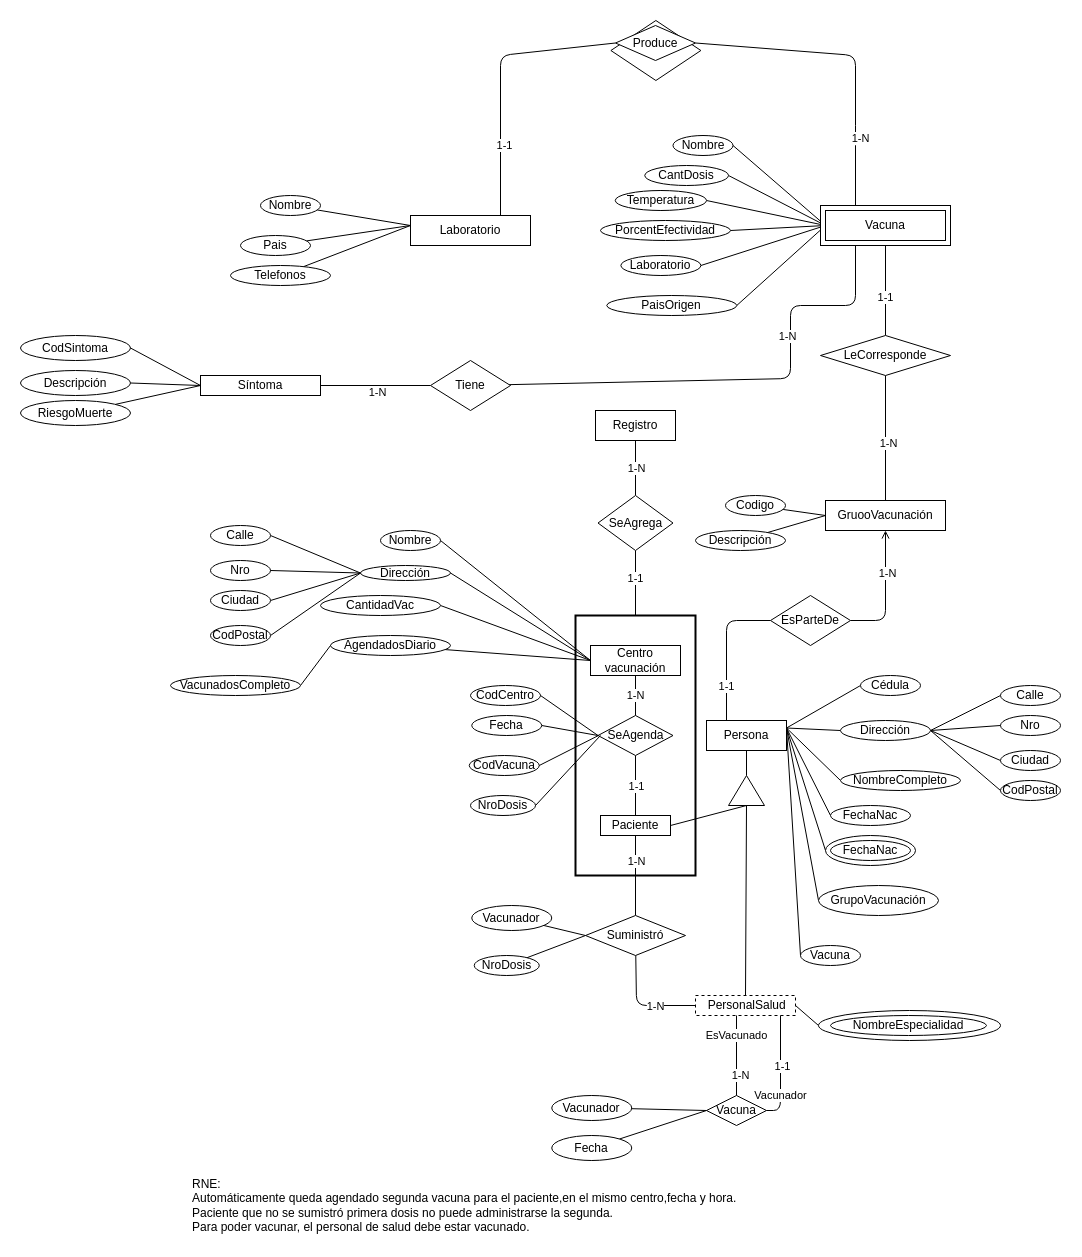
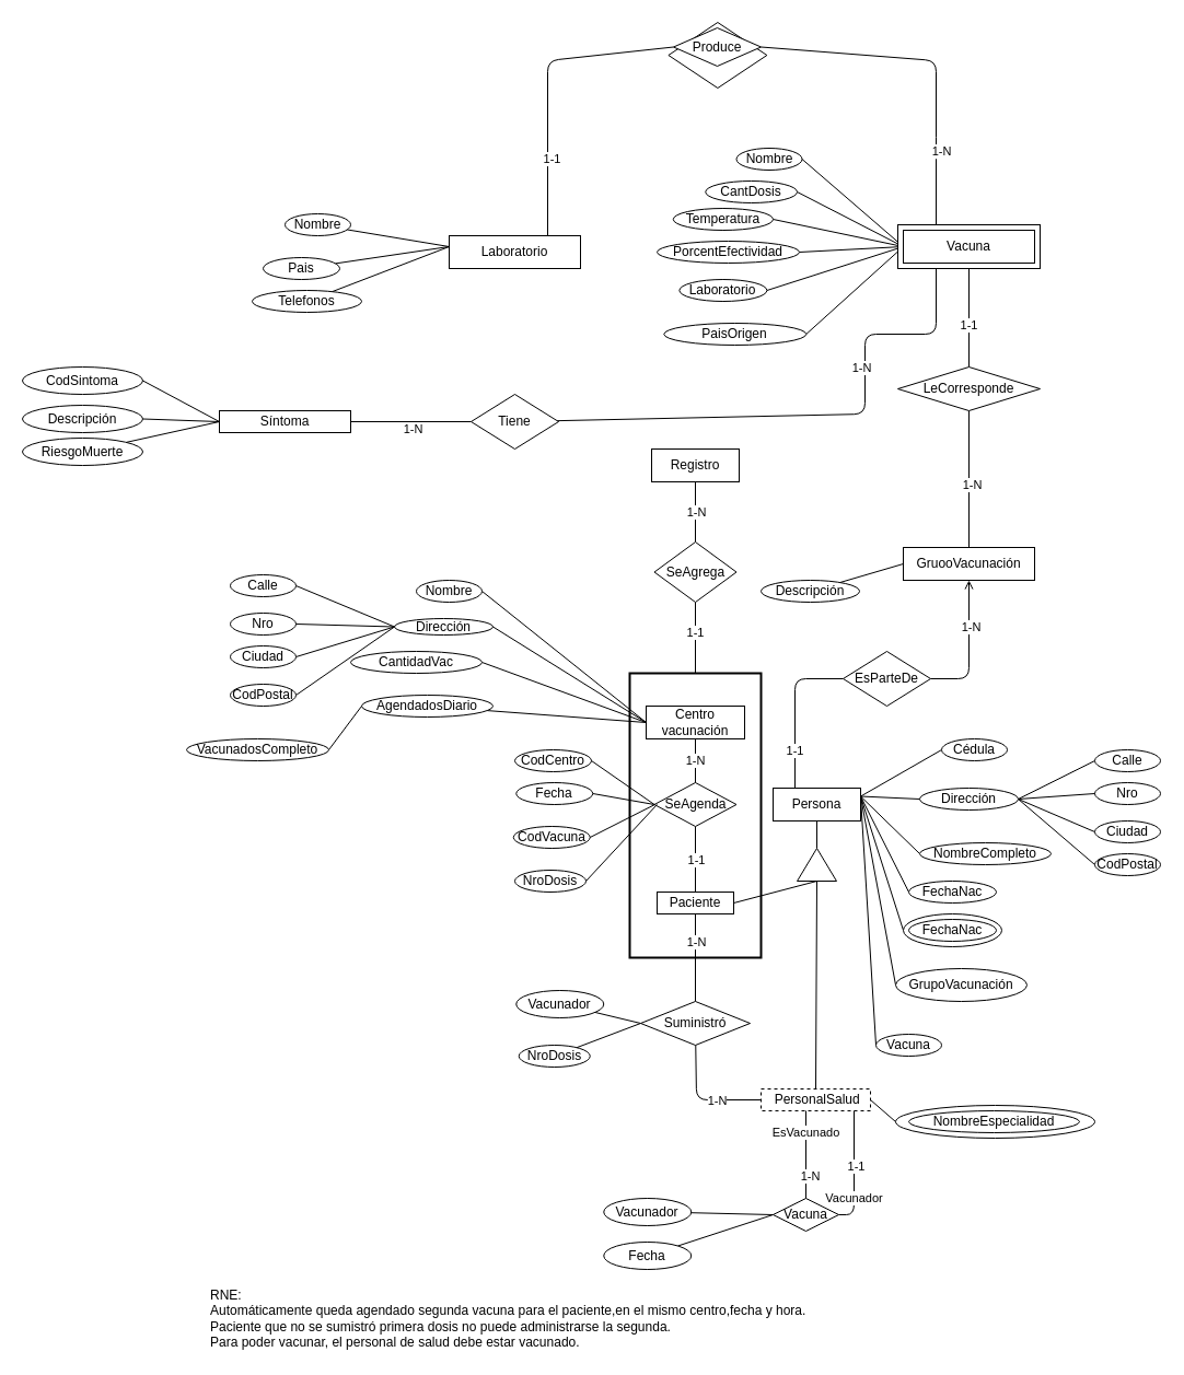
- <mxCell id="57" value="Codigo" style="ellipse;whiteSpace=wrap;html=1;rounded=0;sketch=0;" parent="1" vertex="1"><mxGeometry x="725" y="495" width="60" height="20" as="geometry" /></mxCell>
- <mxCell id="56" style="edgeStyle=none;rounded=1;sketch=0;orthogonalLoop=1;jettySize=auto;html=1;entryX=0;entryY=0.5;entryDx=0;entryDy=0;endArrow=none;endFill=0;" parent="1" source="57" target="55" edge="1"><mxGeometry relative="1" as="geometry" /></mxCell>
